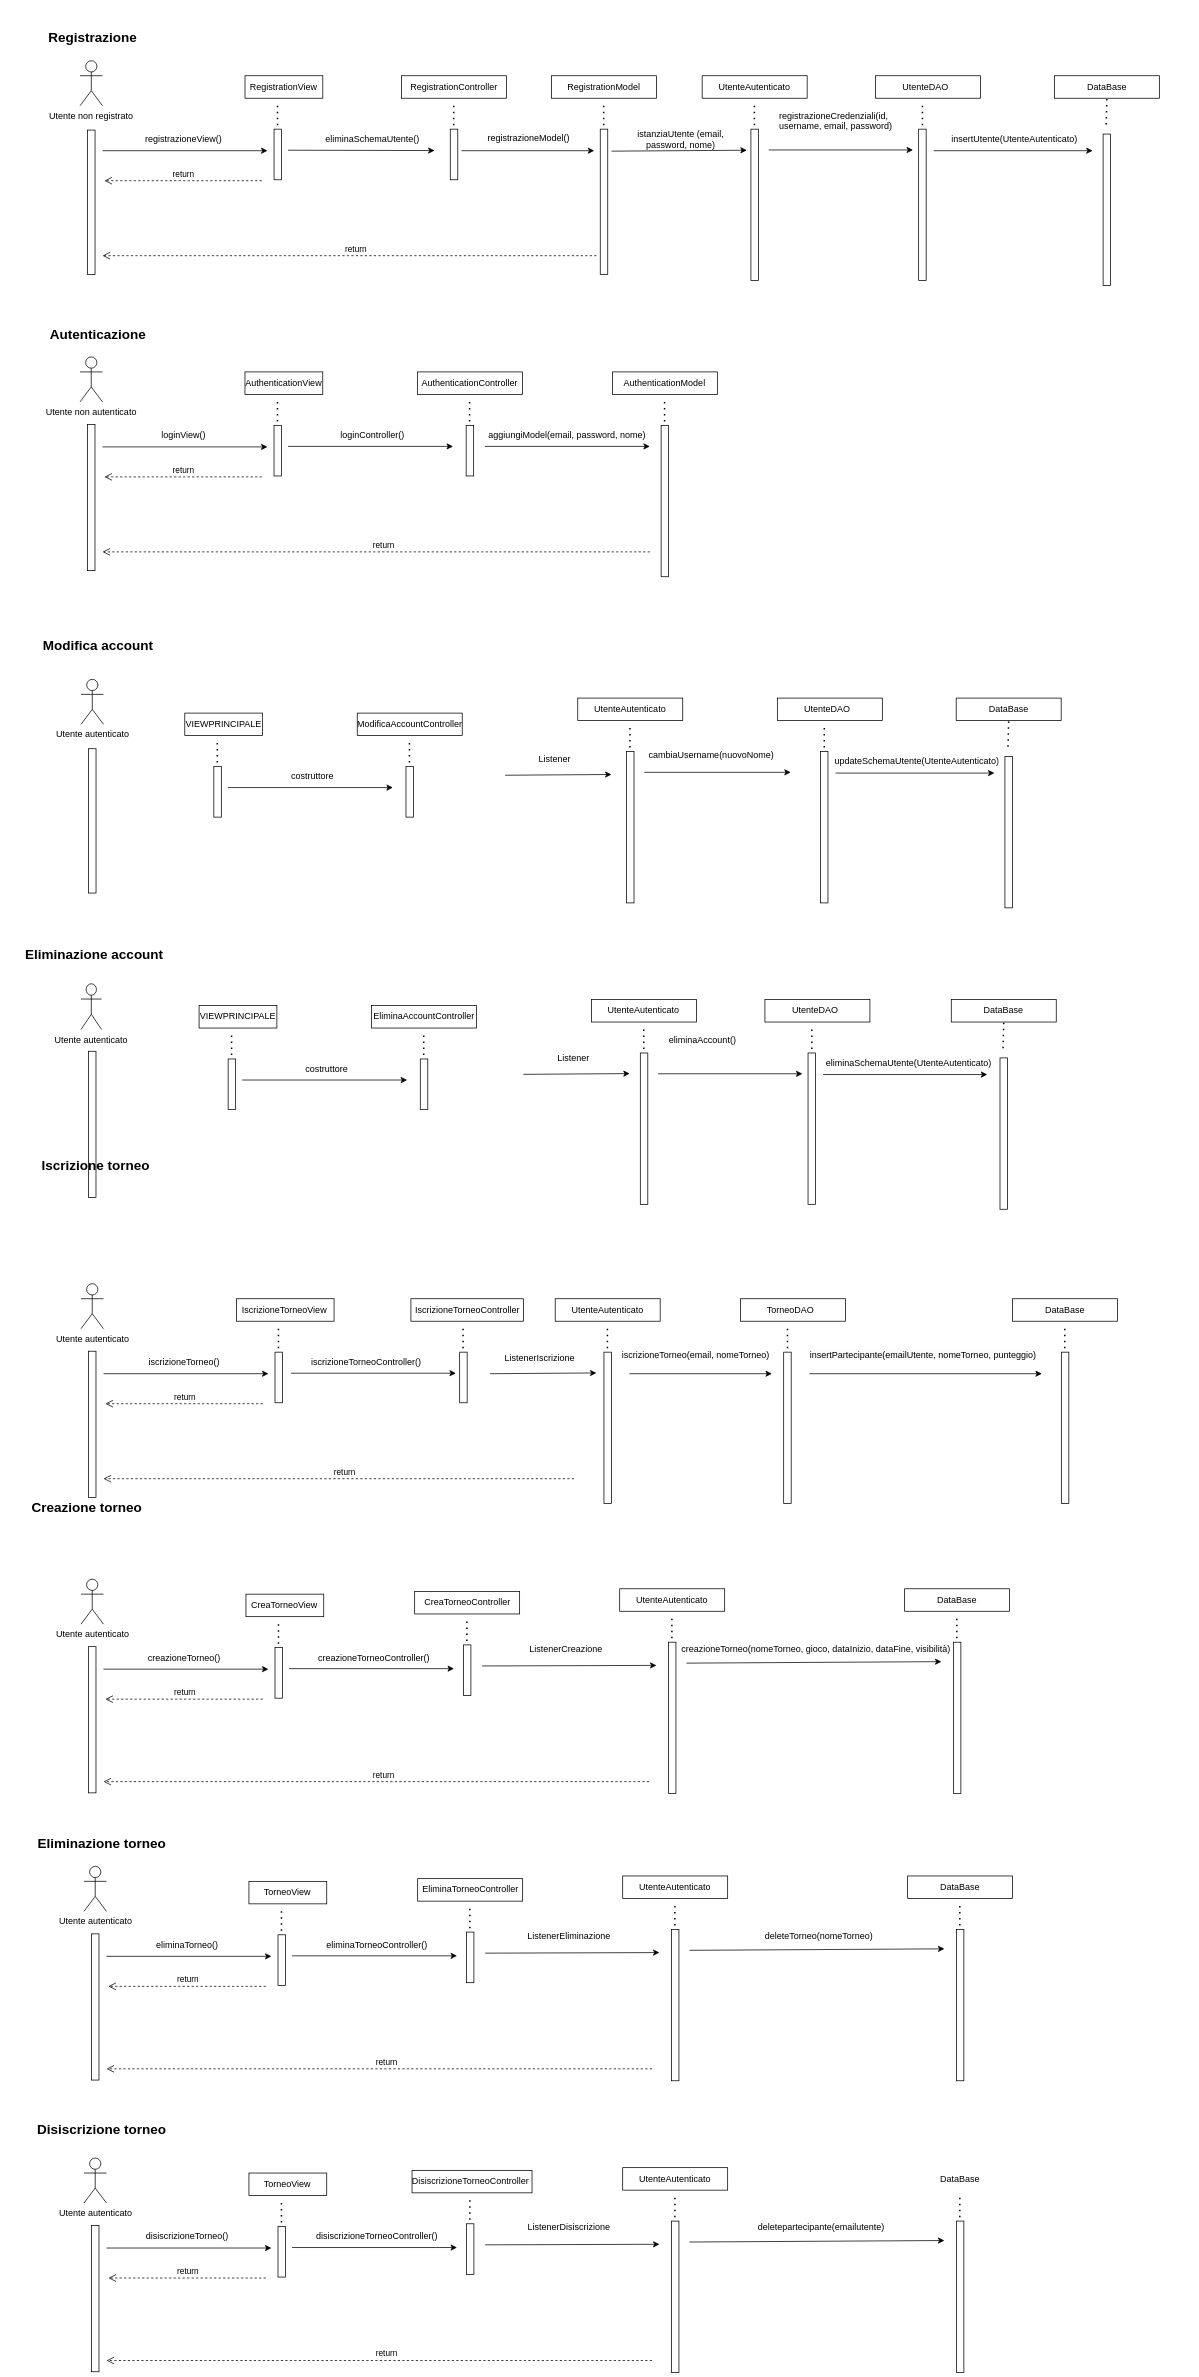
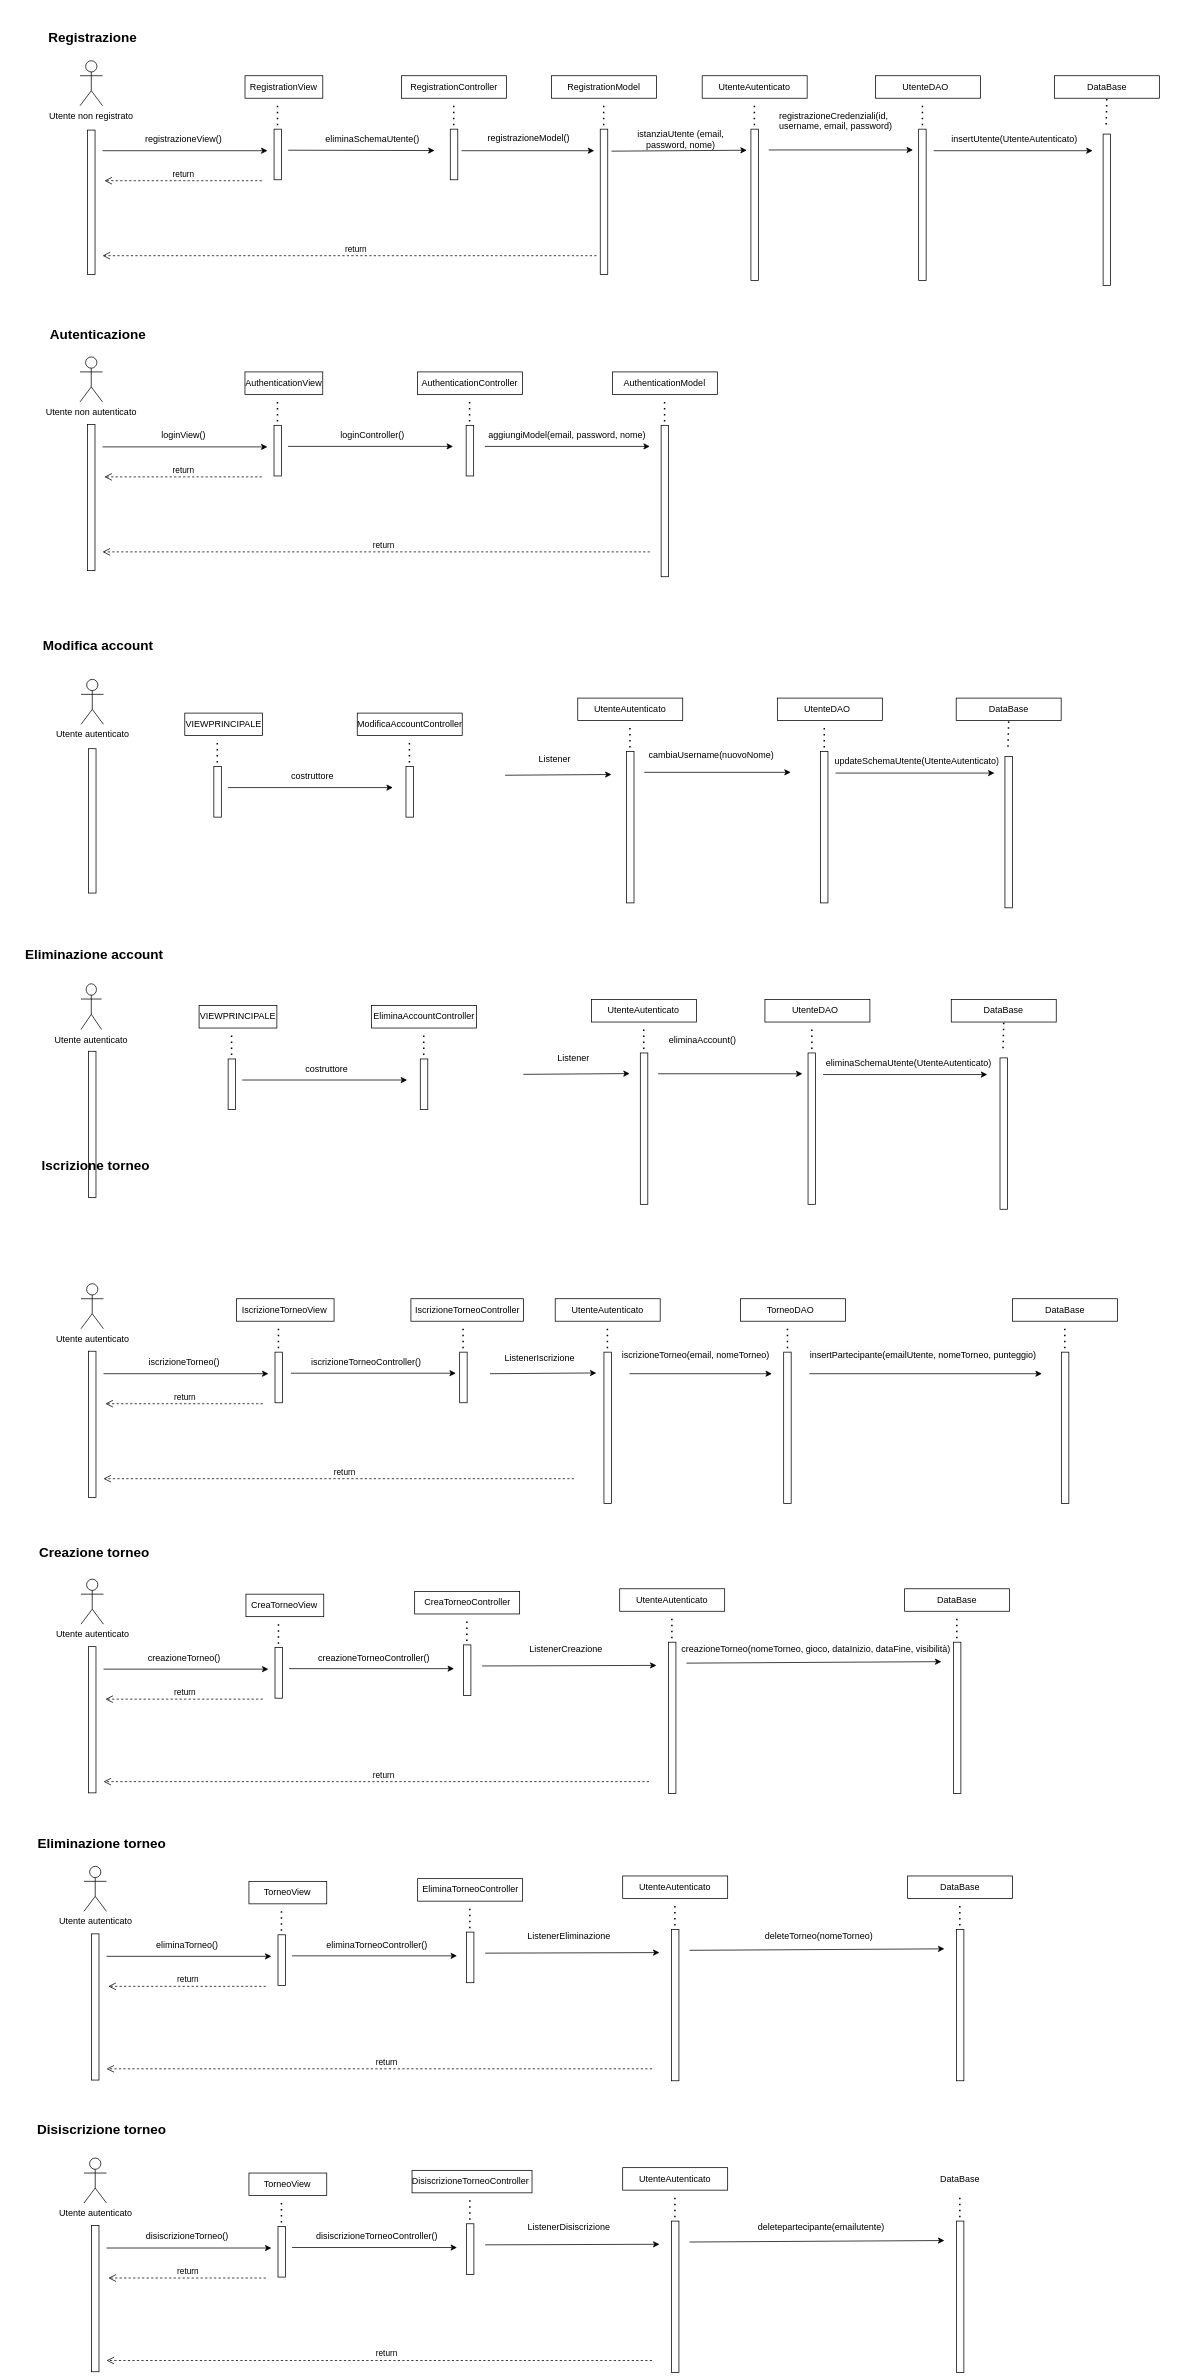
- <mxCell id="238" value="&lt;h2&gt;Creazione torneo&lt;/h2&gt;" style="text;html=1;align=center;verticalAlign=middle;resizable=0;points=[];autosize=1;strokeColor=none;fillColor=none;" vertex="1" parent="1"><mxGeometry x="30" y="1980" width="170" height="60" as="geometry" /></mxCell>
+ <mxCell id="238" value="&lt;h2&gt;Creazione torneo&lt;/h2&gt;" style="text;html=1;align=center;verticalAlign=middle;resizable=0;points=[];autosize=1;strokeColor=none;fillColor=none;" vertex="1" parent="1"><mxGeometry x="40" y="2040" width="170" height="60" as="geometry" /></mxCell>
